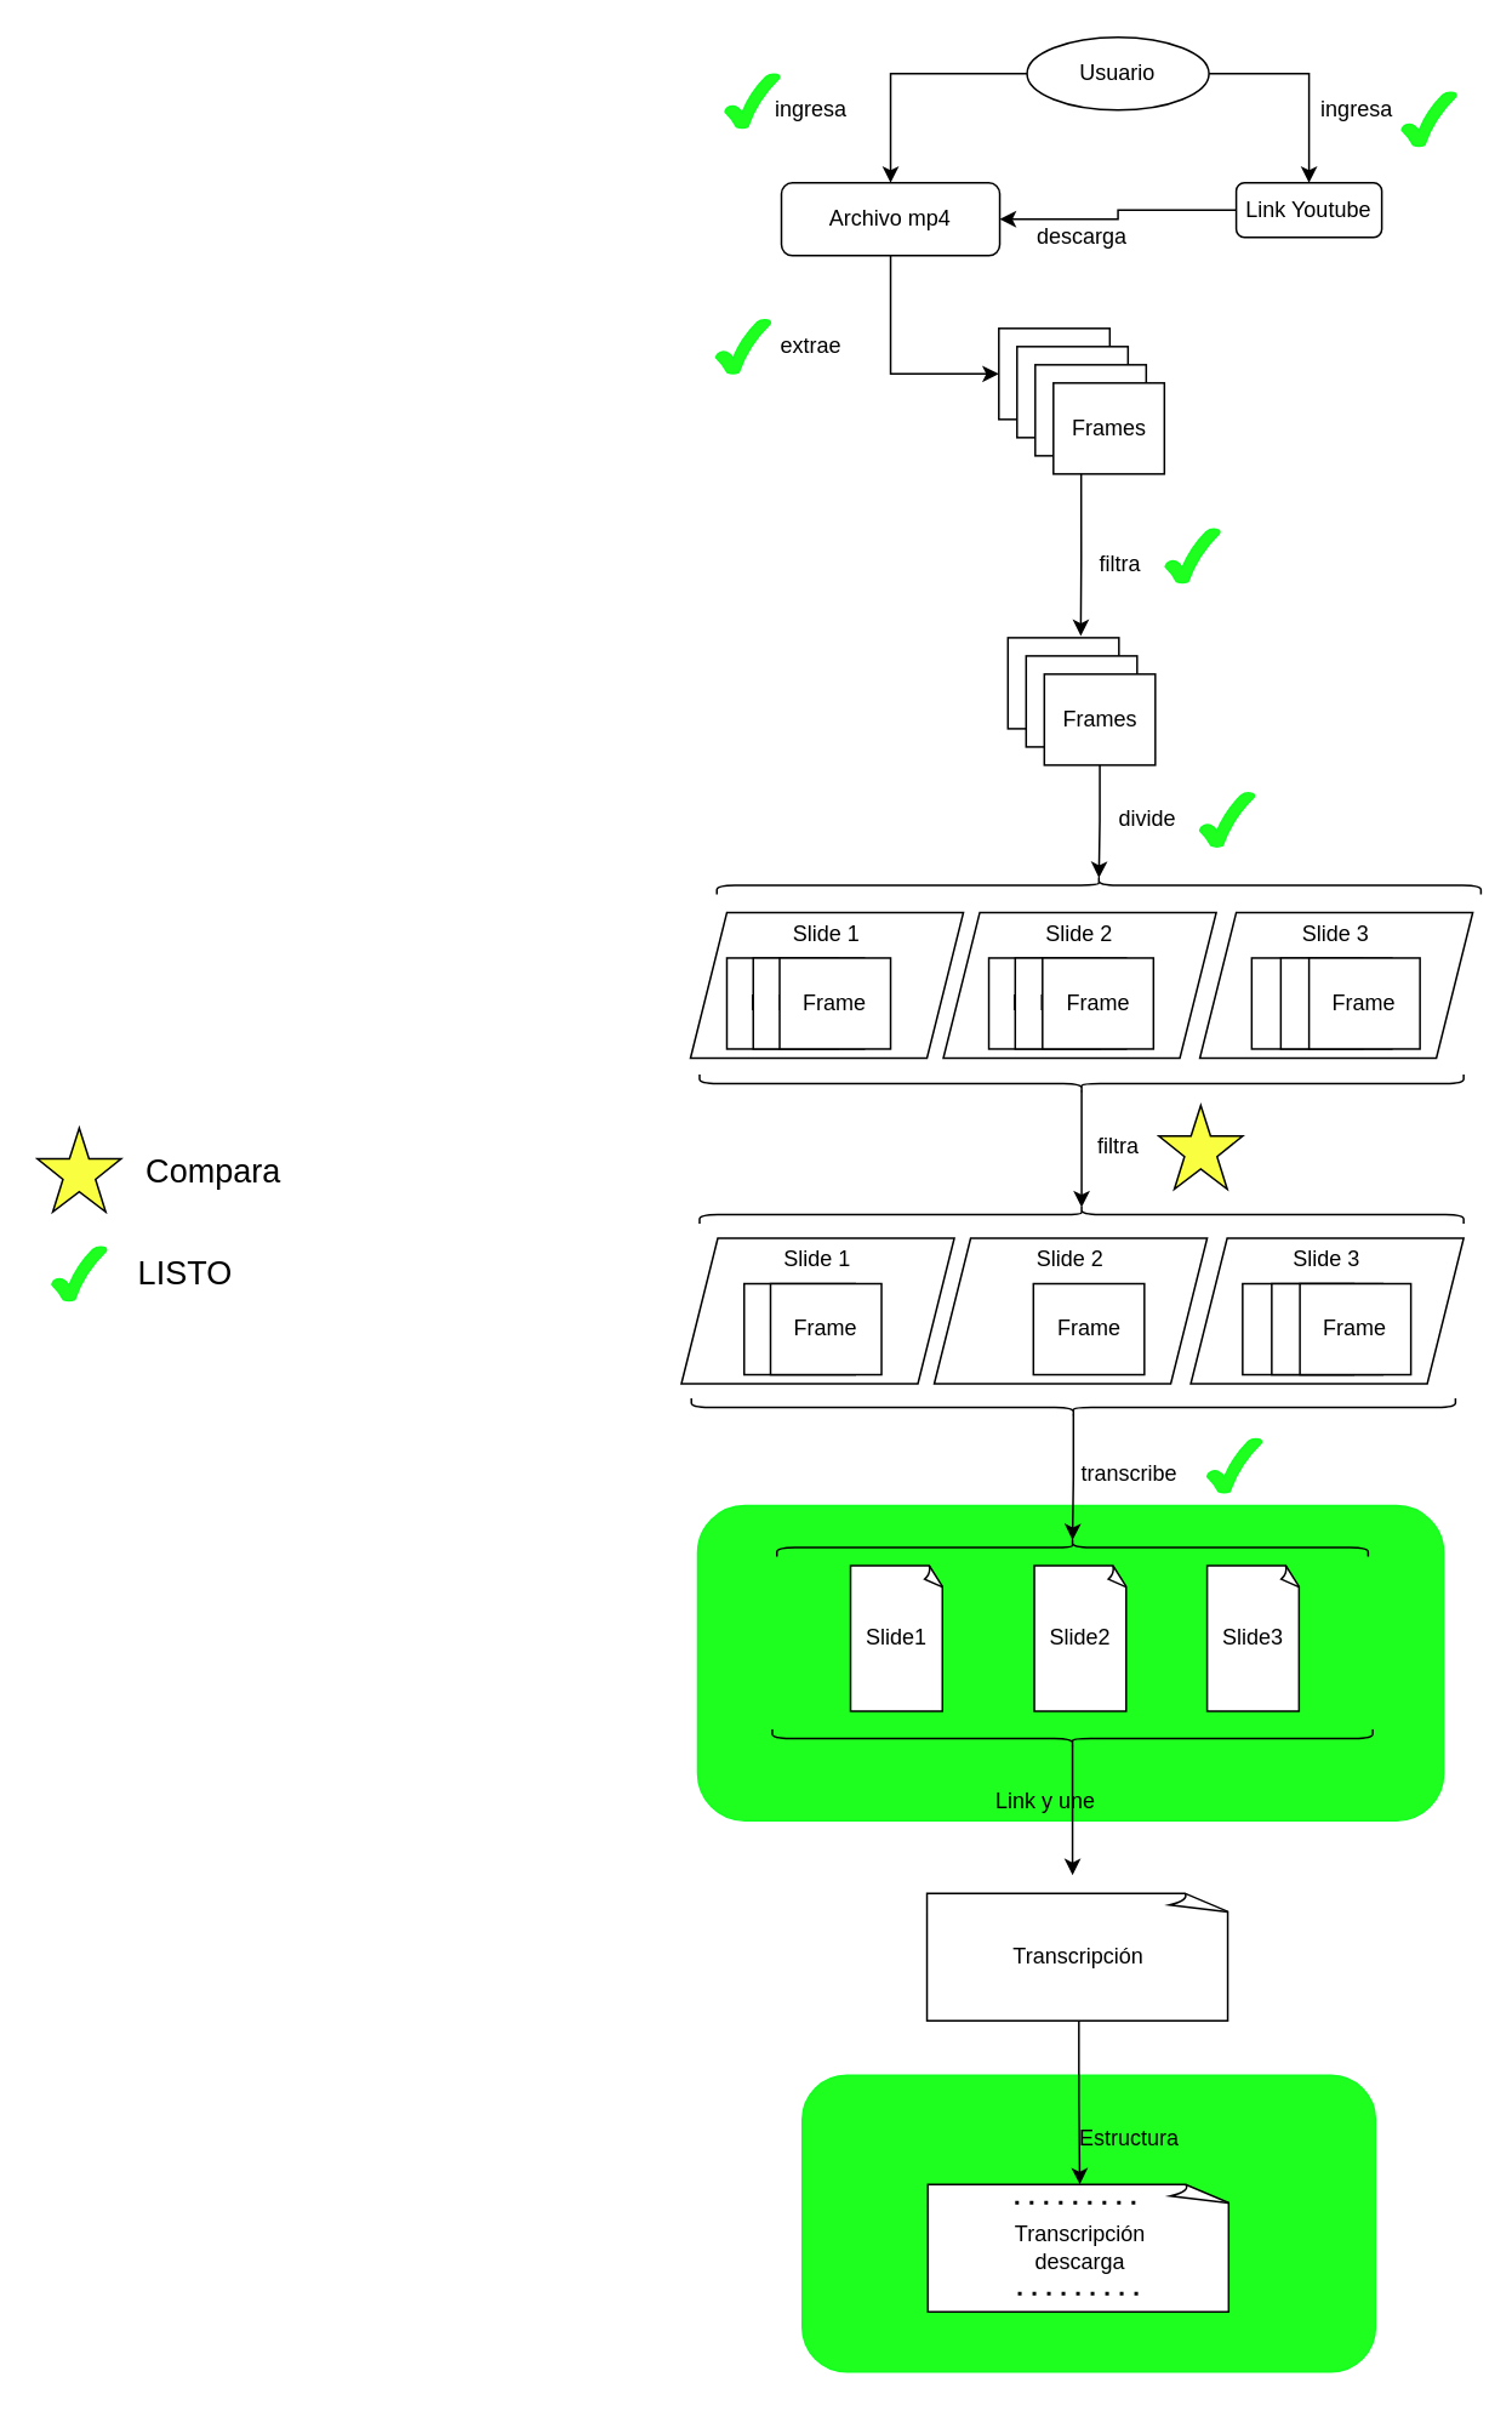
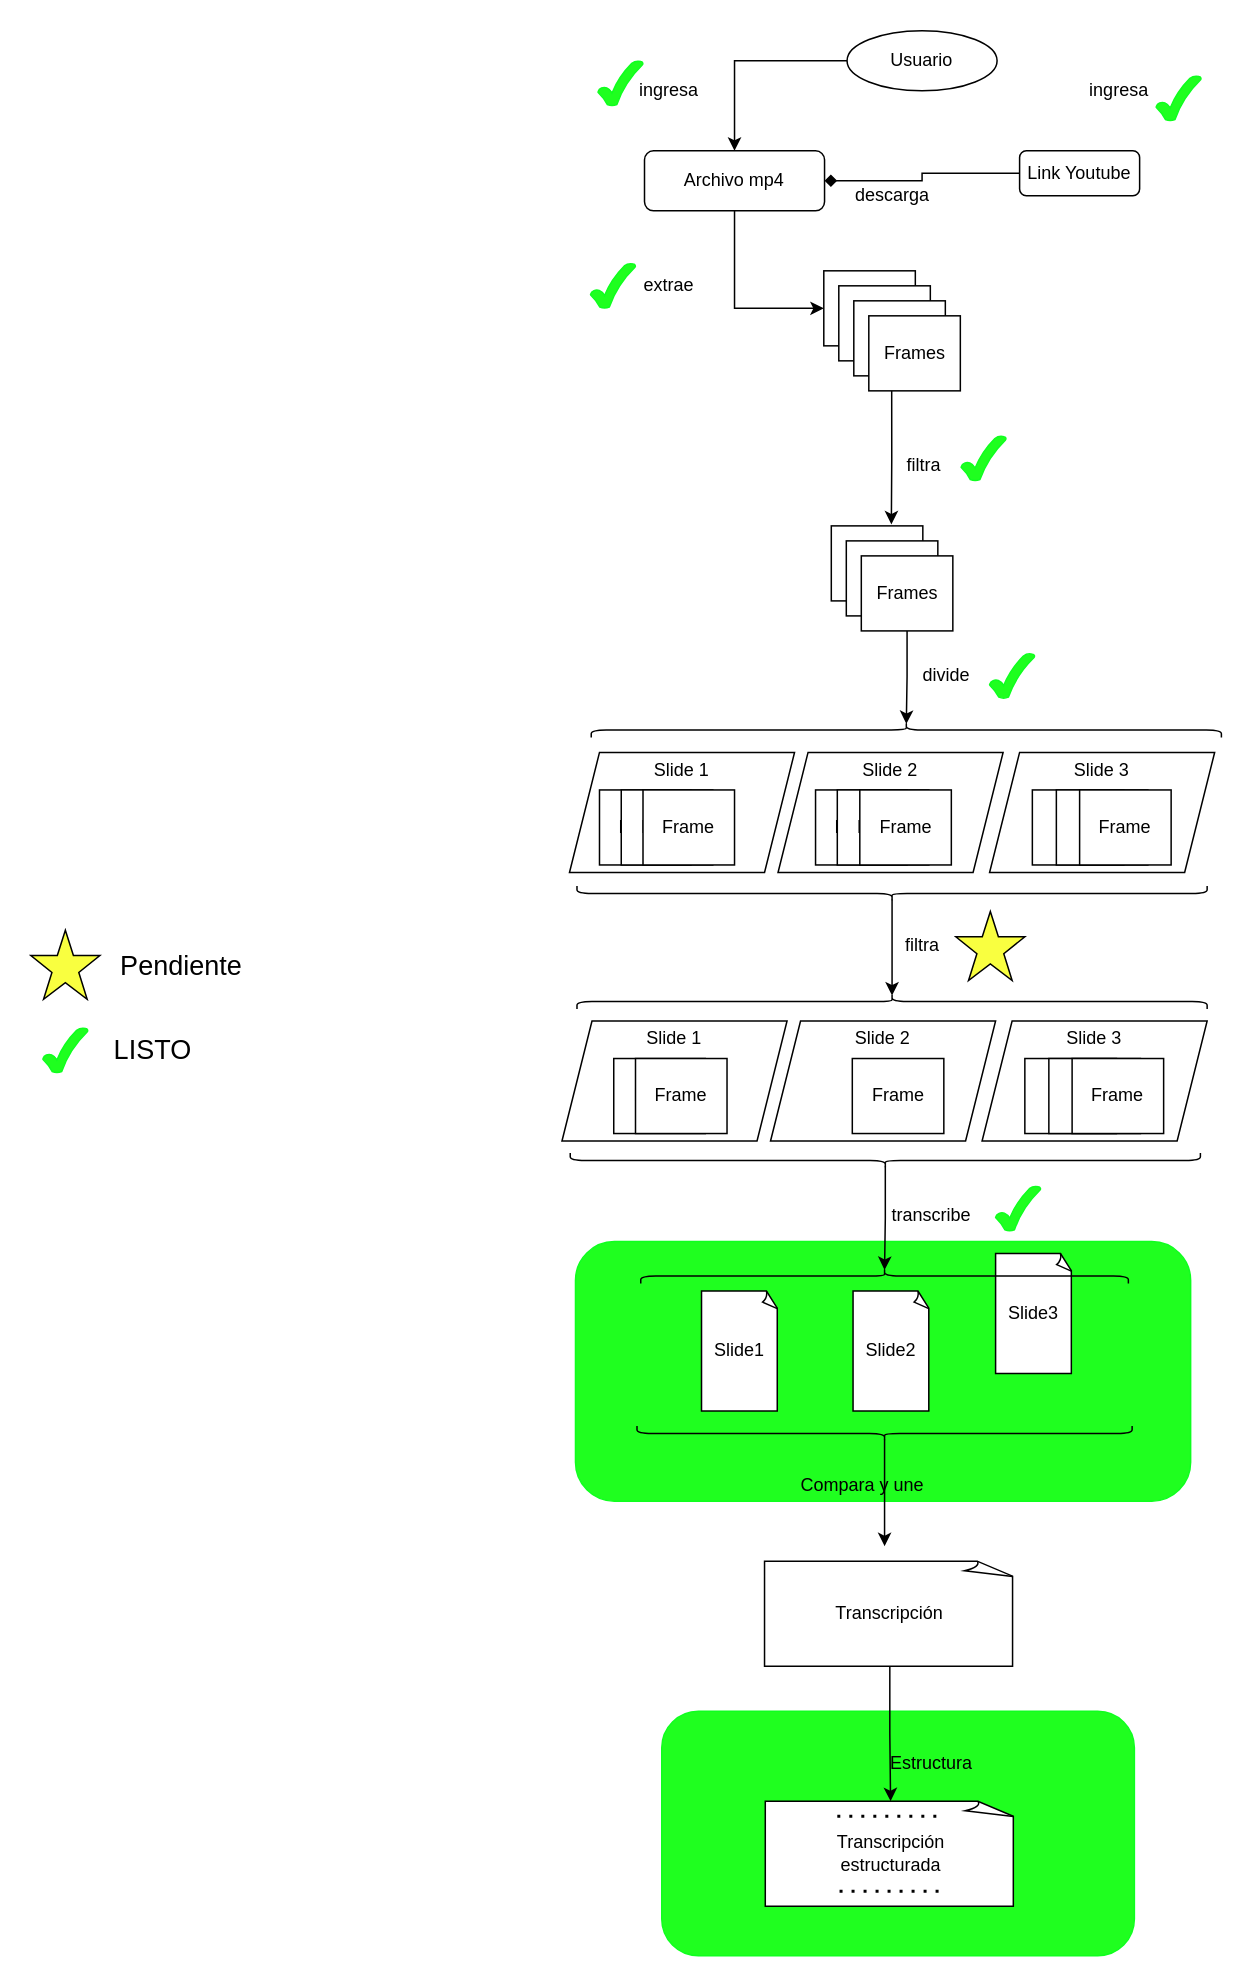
- <mxCell id="9" style="edgeStyle=orthogonalEdgeStyle;rounded=0;orthogonalLoop=1;jettySize=auto;html=1;exitX=1;exitY=0.5;exitDx=0;exitDy=0;entryX=0.5;entryY=0;entryDx=0;entryDy=0;" parent="1" source="10" target="7" edge="1"><mxGeometry relative="1" as="geometry" /></mxCell>
- <mxCell id="6" style="edgeStyle=orthogonalEdgeStyle;rounded=0;orthogonalLoop=1;jettySize=auto;html=1;exitX=0;exitY=0.5;exitDx=0;exitDy=0;entryX=1;entryY=0.5;entryDx=0;entryDy=0;" parent="1" source="7" target="5" edge="1"><mxGeometry relative="1" as="geometry" /></mxCell>
+ <mxCell id="6" style="edgeStyle=orthogonalEdgeStyle;rounded=0;orthogonalLoop=1;jettySize=auto;html=1;exitX=0;exitY=0.5;exitDx=0;exitDy=0;entryX=1;entryY=0.5;entryDx=0;entryDy=0;endArrow=diamond;" parent="1" source="7" target="5" edge="1"><mxGeometry relative="1" as="geometry" /></mxCell>
- <mxCell id="79" value="&lt;div style=&quot;text-align: center;&quot;&gt;Compara&lt;/div&gt;" style="text;whiteSpace=wrap;html=1;fontSize=18;" vertex="1" parent="1"><mxGeometry x="78" y="627" width="80" height="40" as="geometry" /></mxCell>
+ <mxCell id="79" value="&lt;div style=&quot;text-align: center;&quot;&gt;Pendiente&lt;/div&gt;" style="text;whiteSpace=wrap;html=1;fontSize=18;" vertex="1" parent="1"><mxGeometry x="78" y="627" width="80" height="40" as="geometry" /></mxCell>
- <mxCell id="57" value="Slide3" style="whiteSpace=wrap;html=1;shape=mxgraph.basic.document" parent="1" vertex="1"><mxGeometry x="663" y="860" width="51" height="80" as="geometry" /></mxCell>
+ <mxCell id="57" value="Slide3" style="whiteSpace=wrap;html=1;shape=mxgraph.basic.document" parent="1" vertex="1"><mxGeometry x="663" y="835" width="51" height="80" as="geometry" /></mxCell>
- <mxCell id="62" value="Link y une" style="text;html=1;align=center;verticalAlign=middle;resizable=0;points=[];autosize=1;strokeColor=none;fillColor=none;" parent="1" vertex="1"><mxGeometry x="523.5" y="980" width="100" height="20" as="geometry" /></mxCell>
+ <mxCell id="62" value="Compara y une" style="text;html=1;align=center;verticalAlign=middle;resizable=0;points=[];autosize=1;strokeColor=none;fillColor=none;" parent="1" vertex="1"><mxGeometry x="523.5" y="980" width="100" height="20" as="geometry" /></mxCell>
- <mxCell id="66" value="Transcripción&lt;br&gt;descarga" style="whiteSpace=wrap;html=1;shape=mxgraph.basic.document" parent="1" vertex="1"><mxGeometry x="509.5" y="1200" width="167" height="70" as="geometry" /></mxCell>
+ <mxCell id="66" value="Transcripción&lt;br&gt;estructurada" style="whiteSpace=wrap;html=1;shape=mxgraph.basic.document" parent="1" vertex="1"><mxGeometry x="509.5" y="1200" width="167" height="70" as="geometry" /></mxCell>
